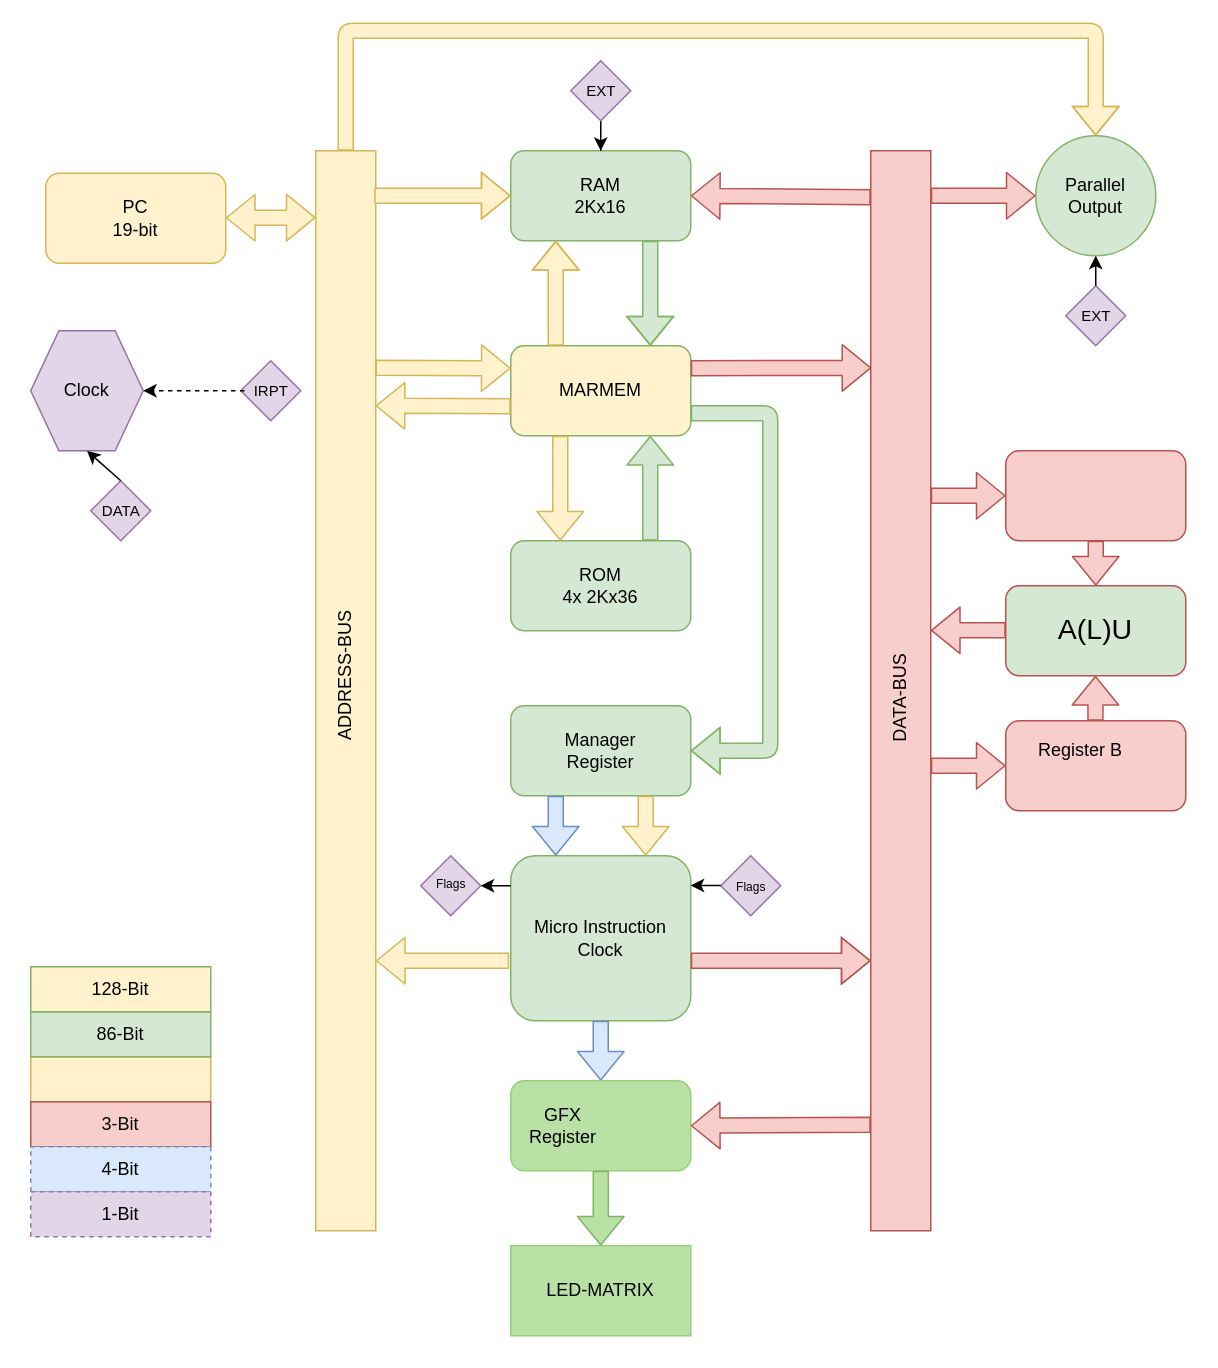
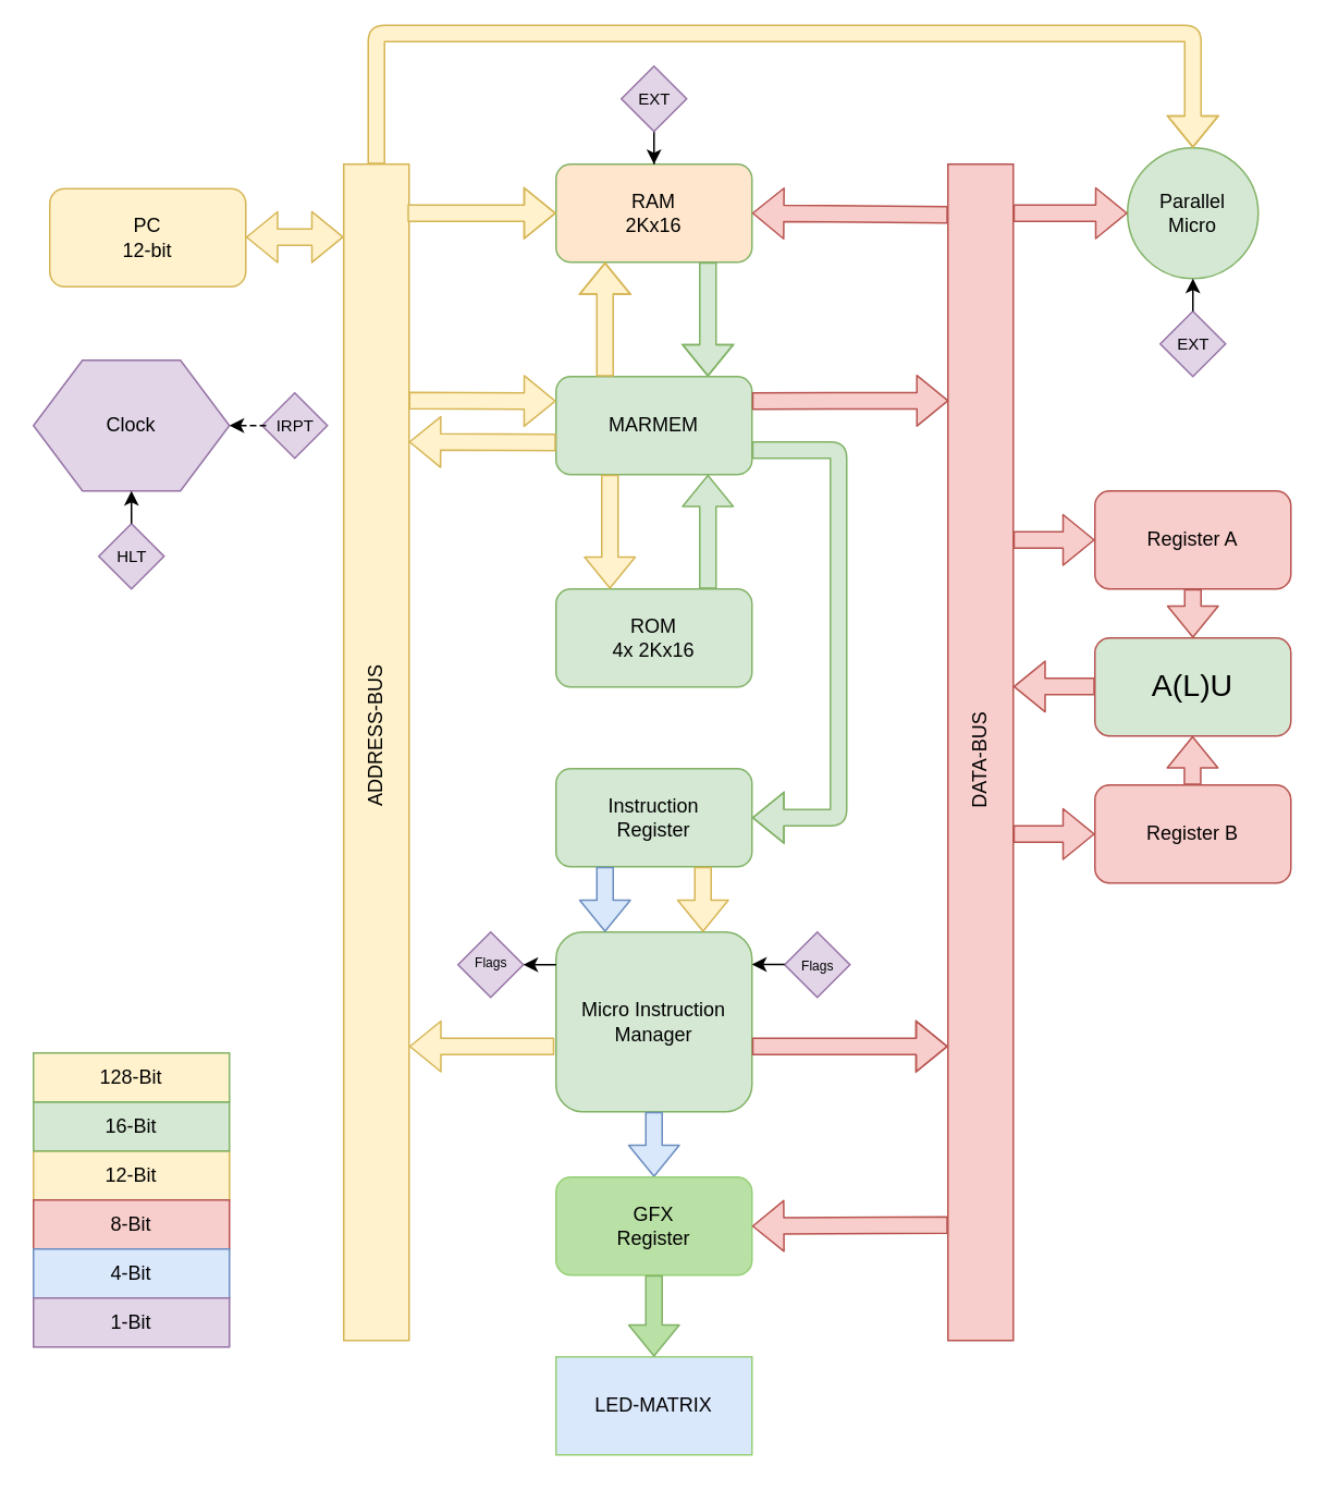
- <mxCell id="19" value="RAM&lt;br&gt;2Kx16" style="rounded=1;whiteSpace=wrap;html=1;fillColor=#d5e8d4;strokeColor=#82b366;" parent="1" vertex="1"><mxGeometry x="340" y="100" width="120" height="60" as="geometry" /></mxCell>
+ <mxCell id="19" value="RAM&lt;br&gt;2Kx16" style="rounded=1;whiteSpace=wrap;html=1;fillColor=#ffe6cc;strokeColor=#82b366;" parent="1" vertex="1"><mxGeometry x="340" y="100" width="120" height="60" as="geometry" /></mxCell>
- <mxCell id="54" value="Parallel&lt;br&gt;Output" style="text;html=1;strokeColor=none;fillColor=none;align=center;verticalAlign=middle;whiteSpace=wrap;rounded=0;" parent="1" vertex="1"><mxGeometry x="710" y="120" width="40" height="20" as="geometry" /></mxCell>
+ <mxCell id="54" value="Parallel&lt;br&gt;Micro" style="text;html=1;strokeColor=none;fillColor=none;align=center;verticalAlign=middle;whiteSpace=wrap;rounded=0;" parent="1" vertex="1"><mxGeometry x="710" y="120" width="40" height="20" as="geometry" /></mxCell>
- <mxCell id="3" value="PC&lt;br&gt;19-bit" style="text;html=1;strokeColor=none;fillColor=none;align=center;verticalAlign=middle;whiteSpace=wrap;rounded=0;" parent="1" vertex="1"><mxGeometry x="70" y="135" width="40" height="20" as="geometry" /></mxCell>
+ <mxCell id="3" value="PC&lt;br&gt;12-bit" style="text;html=1;strokeColor=none;fillColor=none;align=center;verticalAlign=middle;whiteSpace=wrap;rounded=0;" parent="1" vertex="1"><mxGeometry x="70" y="135" width="40" height="20" as="geometry" /></mxCell>
- <mxCell id="55" value="Clock" style="shape=hexagon;perimeter=hexagonPerimeter2;whiteSpace=wrap;html=1;strokeColor=#9673a6;fillColor=#e1d5e7;" parent="1" vertex="1"><mxGeometry x="20" y="220" width="75" height="80" as="geometry" /></mxCell>
+ <mxCell id="55" value="Clock" style="shape=hexagon;perimeter=hexagonPerimeter2;whiteSpace=wrap;html=1;strokeColor=#9673a6;fillColor=#e1d5e7;" parent="1" vertex="1"><mxGeometry x="20" y="220" width="120" height="80" as="geometry" /></mxCell>
- <mxCell id="42" value="MARMEM" style="rounded=1;whiteSpace=wrap;html=1;fillColor=#fff2cc;strokeColor=#82b366;" parent="1" vertex="1"><mxGeometry x="340" y="230" width="120" height="60" as="geometry" /></mxCell>
+ <mxCell id="42" value="MARMEM" style="rounded=1;whiteSpace=wrap;html=1;fillColor=#d5e8d4;strokeColor=#82b366;" parent="1" vertex="1"><mxGeometry x="340" y="230" width="120" height="60" as="geometry" /></mxCell>
+ <mxCell id="9" value="Register A" style="text;html=1;strokeColor=none;fillColor=none;align=center;verticalAlign=middle;whiteSpace=wrap;rounded=0;" parent="1" vertex="1"><mxGeometry x="700" y="320" width="60" height="20" as="geometry" /></mxCell>
- <mxCell id="57" value="&lt;font style=&quot;font-size: 10px&quot;&gt;DATA&lt;/font&gt;" style="text;html=1;strokeColor=none;fillColor=none;align=center;verticalAlign=middle;whiteSpace=wrap;rounded=0;" parent="1" vertex="1"><mxGeometry x="62.5" y="330" width="35" height="20" as="geometry" /></mxCell>
+ <mxCell id="57" value="&lt;font style=&quot;font-size: 10px&quot;&gt;HLT&lt;/font&gt;" style="text;html=1;strokeColor=none;fillColor=none;align=center;verticalAlign=middle;whiteSpace=wrap;rounded=0;" parent="1" vertex="1"><mxGeometry x="62.5" y="330" width="35" height="20" as="geometry" /></mxCell>
- <mxCell id="23" value="ROM&lt;br&gt;4x&amp;nbsp;2Kx36" style="rounded=1;whiteSpace=wrap;html=1;fillColor=#d5e8d4;strokeColor=#82b366;" parent="1" vertex="1"><mxGeometry x="340" y="360" width="120" height="60" as="geometry" /></mxCell>
+ <mxCell id="23" value="ROM&lt;br&gt;4x&amp;nbsp;2Kx16" style="rounded=1;whiteSpace=wrap;html=1;fillColor=#d5e8d4;strokeColor=#82b366;" parent="1" vertex="1"><mxGeometry x="340" y="360" width="120" height="60" as="geometry" /></mxCell>
- <mxCell id="24" value="Manager&lt;br&gt;Register" style="rounded=1;whiteSpace=wrap;html=1;fillColor=#d5e8d4;strokeColor=#82b366;" parent="1" vertex="1"><mxGeometry x="340" y="470" width="120" height="60" as="geometry" /></mxCell>
+ <mxCell id="24" value="Instruction&lt;br&gt;Register" style="rounded=1;whiteSpace=wrap;html=1;fillColor=#d5e8d4;strokeColor=#82b366;" parent="1" vertex="1"><mxGeometry x="340" y="470" width="120" height="60" as="geometry" /></mxCell>
- <mxCell id="14" value="Register B" style="text;html=1;strokeColor=none;fillColor=none;align=center;verticalAlign=middle;whiteSpace=wrap;rounded=0;" parent="1" vertex="1"><mxGeometry x="690" y="490" width="60" height="20" as="geometry" /></mxCell>
+ <mxCell id="14" value="Register B" style="text;html=1;strokeColor=none;fillColor=none;align=center;verticalAlign=middle;whiteSpace=wrap;rounded=0;" parent="1" vertex="1"><mxGeometry x="700" y="500" width="60" height="20" as="geometry" /></mxCell>
- <mxCell id="25" value="Micro Instruction Clock" style="rounded=1;whiteSpace=wrap;html=1;fillColor=#d5e8d4;strokeColor=#82b366;" parent="1" vertex="1"><mxGeometry x="340" y="570" width="120" height="110" as="geometry" /></mxCell>
+ <mxCell id="25" value="Micro Instruction Manager" style="rounded=1;whiteSpace=wrap;html=1;fillColor=#d5e8d4;strokeColor=#82b366;" parent="1" vertex="1"><mxGeometry x="340" y="570" width="120" height="110" as="geometry" /></mxCell>
- <mxCell id="30" value="86-Bit" style="text;html=1;strokeColor=none;fillColor=none;align=center;verticalAlign=middle;whiteSpace=wrap;rounded=0;" parent="1" vertex="1"><mxGeometry x="60" y="679" width="40" height="20" as="geometry" /></mxCell>
+ <mxCell id="30" value="16-Bit" style="text;html=1;strokeColor=none;fillColor=none;align=center;verticalAlign=middle;whiteSpace=wrap;rounded=0;" parent="1" vertex="1"><mxGeometry x="60" y="679" width="40" height="20" as="geometry" /></mxCell>
+ <mxCell id="6" value="12-Bit" style="text;html=1;strokeColor=none;fillColor=none;align=center;verticalAlign=middle;whiteSpace=wrap;rounded=0;" parent="1" vertex="1"><mxGeometry x="60" y="709" width="40" height="20" as="geometry" /></mxCell>
- <mxCell id="21" value="3-Bit" style="text;html=1;strokeColor=none;fillColor=none;align=center;verticalAlign=middle;whiteSpace=wrap;rounded=0;" parent="1" vertex="1"><mxGeometry x="60" y="739" width="40" height="20" as="geometry" /></mxCell>
+ <mxCell id="21" value="8-Bit" style="text;html=1;strokeColor=none;fillColor=none;align=center;verticalAlign=middle;whiteSpace=wrap;rounded=0;" parent="1" vertex="1"><mxGeometry x="60" y="739" width="40" height="20" as="geometry" /></mxCell>
- <mxCell id="41" value="GFX&lt;br&gt;Register" style="text;html=1;strokeColor=none;fillColor=none;align=center;verticalAlign=middle;whiteSpace=wrap;rounded=0;" parent="1" vertex="1"><mxGeometry x="355" y="740" width="40" height="20" as="geometry" /></mxCell>
+ <mxCell id="41" value="GFX&lt;br&gt;Register" style="text;html=1;strokeColor=none;fillColor=none;align=center;verticalAlign=middle;whiteSpace=wrap;rounded=0;" parent="1" vertex="1"><mxGeometry x="380" y="740" width="40" height="20" as="geometry" /></mxCell>
- <mxCell id="28" value="4-Bit" style="rounded=0;whiteSpace=wrap;html=1;fillColor=#dae8fc;strokeColor=#6c8ebf;dashed=1;" parent="1" vertex="1"><mxGeometry x="20" y="764" width="120" height="30" as="geometry" /></mxCell>
+ <mxCell id="28" value="4-Bit" style="rounded=0;whiteSpace=wrap;html=1;fillColor=#dae8fc;strokeColor=#6c8ebf;" parent="1" vertex="1"><mxGeometry x="20" y="764" width="120" height="30" as="geometry" /></mxCell>
- <mxCell id="31" value="1-Bit" style="rounded=0;whiteSpace=wrap;html=1;fillColor=#e1d5e7;strokeColor=#9673a6;dashed=1;" parent="1" vertex="1"><mxGeometry x="20" y="794" width="120" height="30" as="geometry" /></mxCell>
+ <mxCell id="31" value="1-Bit" style="rounded=0;whiteSpace=wrap;html=1;fillColor=#e1d5e7;strokeColor=#9673a6;" parent="1" vertex="1"><mxGeometry x="20" y="794" width="120" height="30" as="geometry" /></mxCell>
- <mxCell id="44" value="LED-MATRIX" style="rounded=0;whiteSpace=wrap;html=1;strokeColor=#97D077;fillColor=#B9E0A5;" parent="1" vertex="1"><mxGeometry x="340" y="830" width="120" height="60" as="geometry" /></mxCell>
+ <mxCell id="44" value="LED-MATRIX" style="rounded=0;whiteSpace=wrap;html=1;strokeColor=#97D077;fillColor=#dae8fc;" parent="1" vertex="1"><mxGeometry x="340" y="830" width="120" height="60" as="geometry" /></mxCell>
